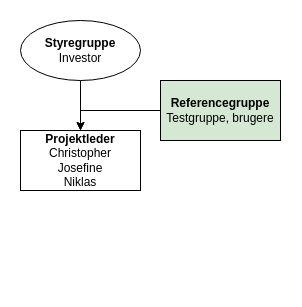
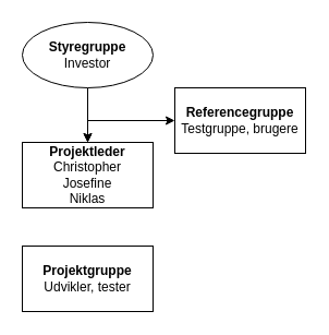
- <mxCell id="4" value="" style="edgeStyle=orthogonalEdgeStyle;rounded=0;orthogonalLoop=1;jettySize=auto;html=1;endArrow=none;" parent="1" source="5" target="6" edge="1"><mxGeometry relative="1" as="geometry"><Array as="points"><mxPoint x="80" y="110" /></Array></mxGeometry></mxCell>
+ <mxCell id="4" value="" style="edgeStyle=orthogonalEdgeStyle;rounded=0;orthogonalLoop=1;jettySize=auto;html=1;" parent="1" source="5" target="6" edge="1"><mxGeometry relative="1" as="geometry"><Array as="points"><mxPoint x="80" y="110" /></Array></mxGeometry></mxCell>
- <mxCell id="6" value="&lt;b&gt;Referencegruppe&lt;/b&gt;&lt;br&gt;Testgruppe, brugere" style="rounded=0;whiteSpace=wrap;html=1;fillColor=#d5e8d4;" parent="1" vertex="1"><mxGeometry x="160" y="80" width="120" height="60" as="geometry" /></mxCell>
+ <mxCell id="6" value="&lt;b&gt;Referencegruppe&lt;/b&gt;&lt;br&gt;Testgruppe, brugere" style="rounded=0;whiteSpace=wrap;html=1;" parent="1" vertex="1"><mxGeometry x="160" y="80" width="120" height="60" as="geometry" /></mxCell>
+ <mxCell id="8" value="&lt;b&gt;Projektgruppe&lt;/b&gt;&lt;br&gt;Udvikler, tester" style="rounded=0;whiteSpace=wrap;html=1;" parent="1" vertex="1"><mxGeometry x="20" y="225" width="120" height="60" as="geometry" /></mxCell>
